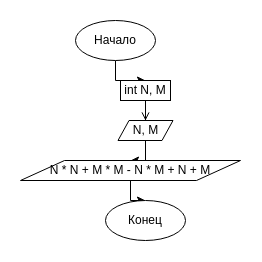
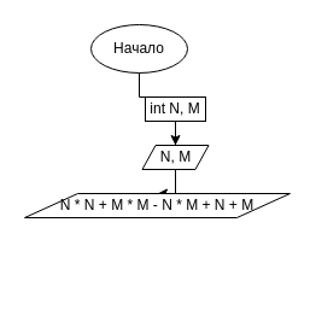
- <mxCell id="2" style="edgeStyle=orthogonalEdgeStyle;rounded=0;orthogonalLoop=1;jettySize=auto;html=1;entryX=0.5;entryY=0;entryDx=0;entryDy=0;" edge="1" parent="1" source="3" target="10"><mxGeometry relative="1" as="geometry" /></mxCell>
+ <mxCell id="2" style="edgeStyle=orthogonalEdgeStyle;rounded=0;orthogonalLoop=1;jettySize=auto;html=1;entryX=0.5;entryY=0;entryDx=0;entryDy=0;endArrow=none;" edge="1" parent="1" source="3" target="10"><mxGeometry relative="1" as="geometry" /></mxCell>
- <mxCell id="9" style="edgeStyle=orthogonalEdgeStyle;rounded=0;orthogonalLoop=1;jettySize=auto;html=1;entryX=0.5;entryY=0;entryDx=0;entryDy=0;endArrow=open;" edge="1" parent="1" source="10" target="5"><mxGeometry relative="1" as="geometry" /></mxCell>
+ <mxCell id="9" style="edgeStyle=orthogonalEdgeStyle;rounded=0;orthogonalLoop=1;jettySize=auto;html=1;entryX=0.5;entryY=0;entryDx=0;entryDy=0;" edge="1" parent="1" source="10" target="5"><mxGeometry relative="1" as="geometry" /></mxCell>
- <mxCell id="6" style="edgeStyle=orthogonalEdgeStyle;rounded=0;orthogonalLoop=1;jettySize=auto;html=1;entryX=0.5;entryY=0;entryDx=0;entryDy=0;" edge="1" parent="1" source="7" target="8"><mxGeometry relative="1" as="geometry" /></mxCell>
- <mxCell id="8" value="Конец" style="ellipse;whiteSpace=wrap;html=1;" vertex="1" parent="1"><mxGeometry x="105" y="200" width="80" height="40" as="geometry" /></mxCell>
